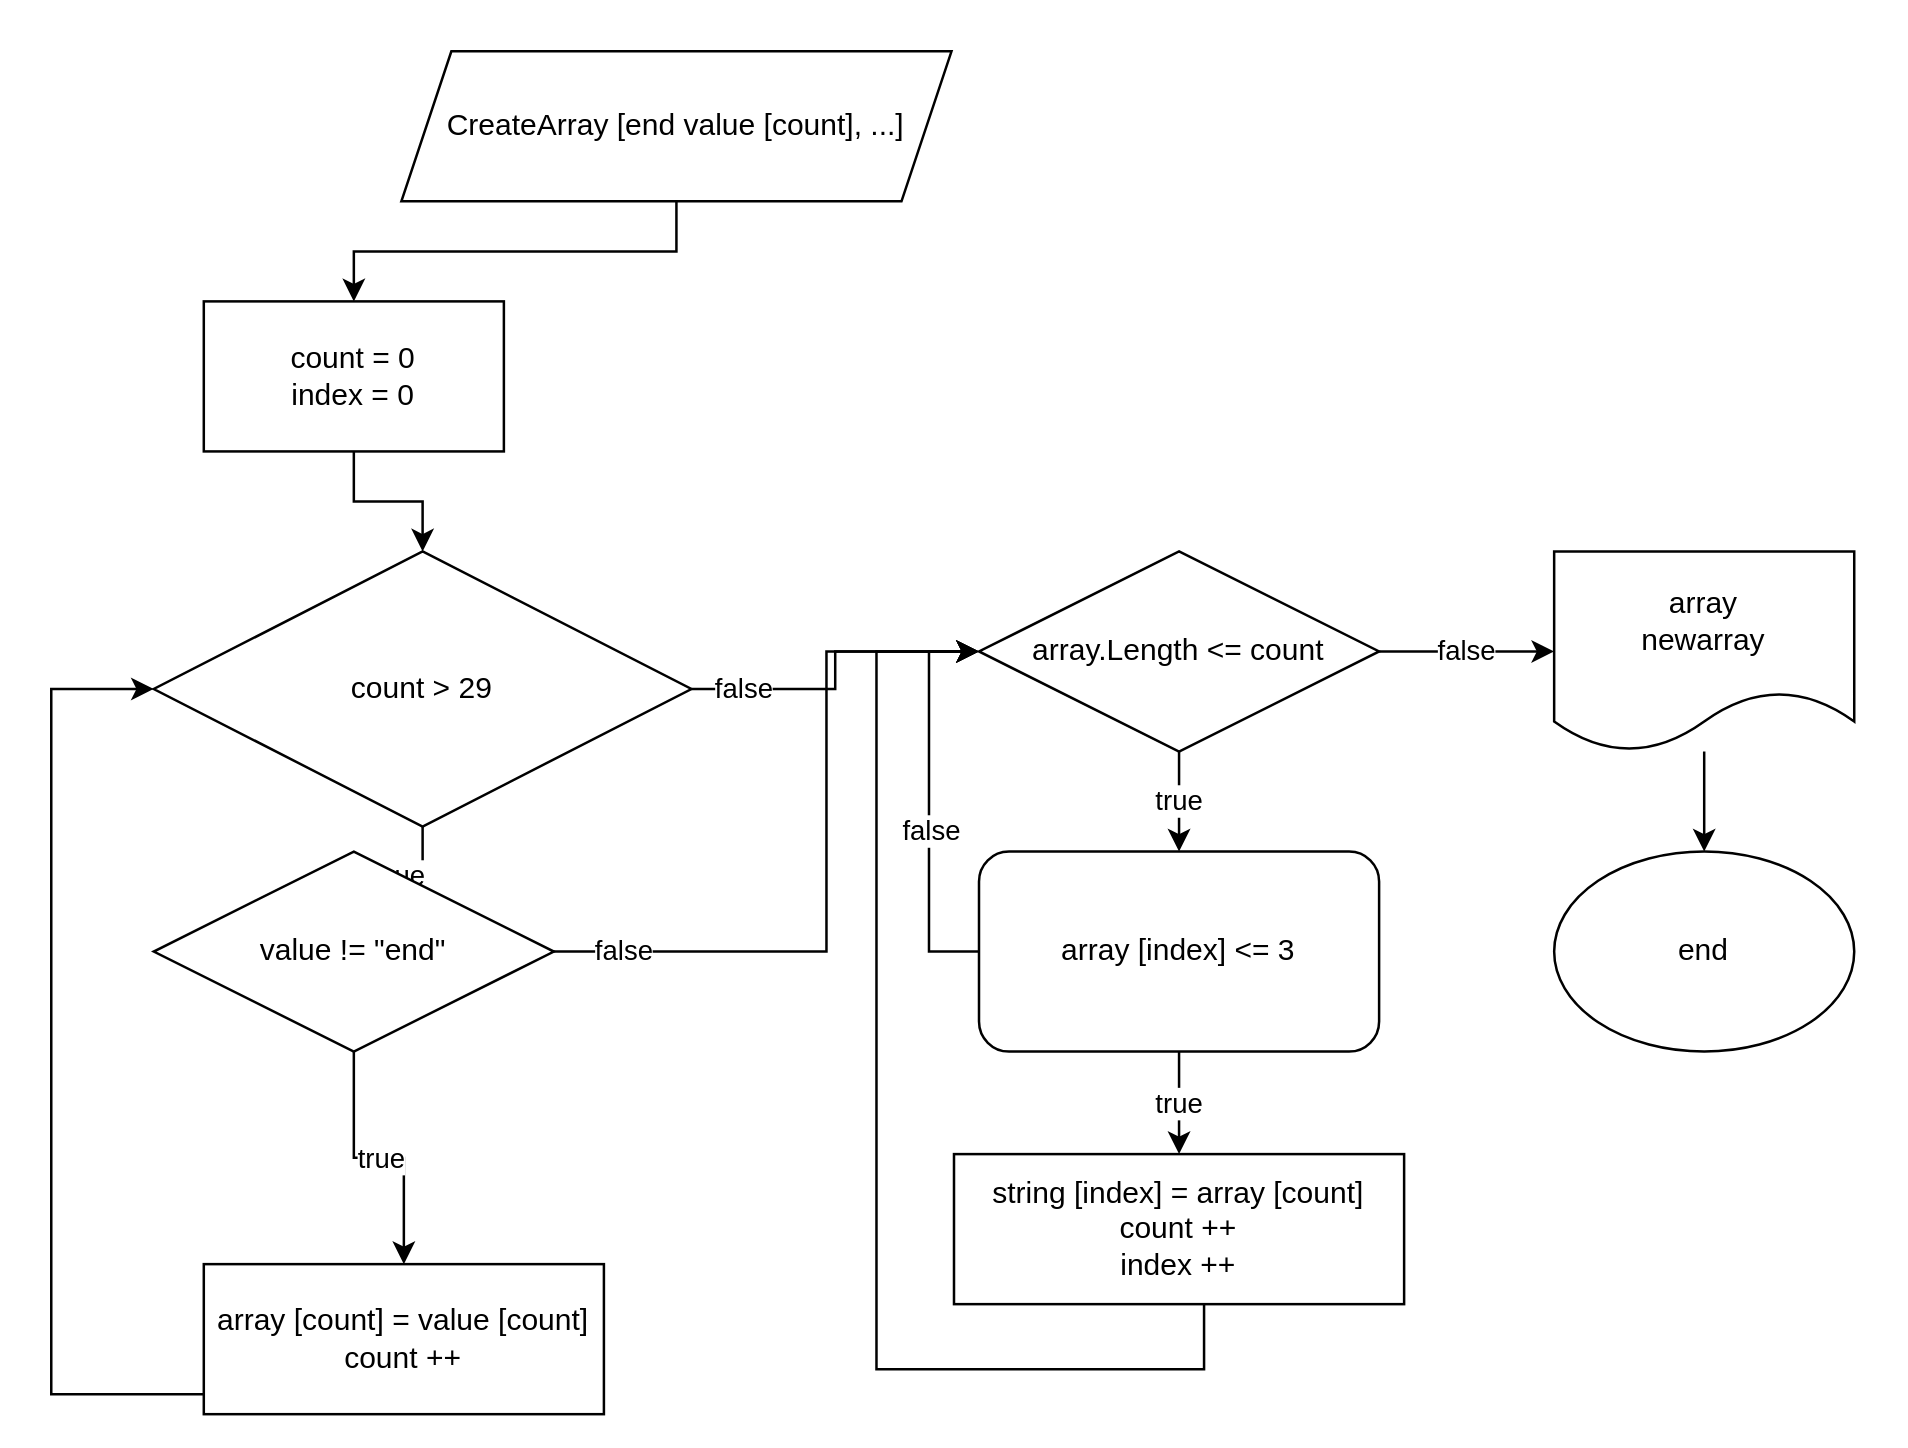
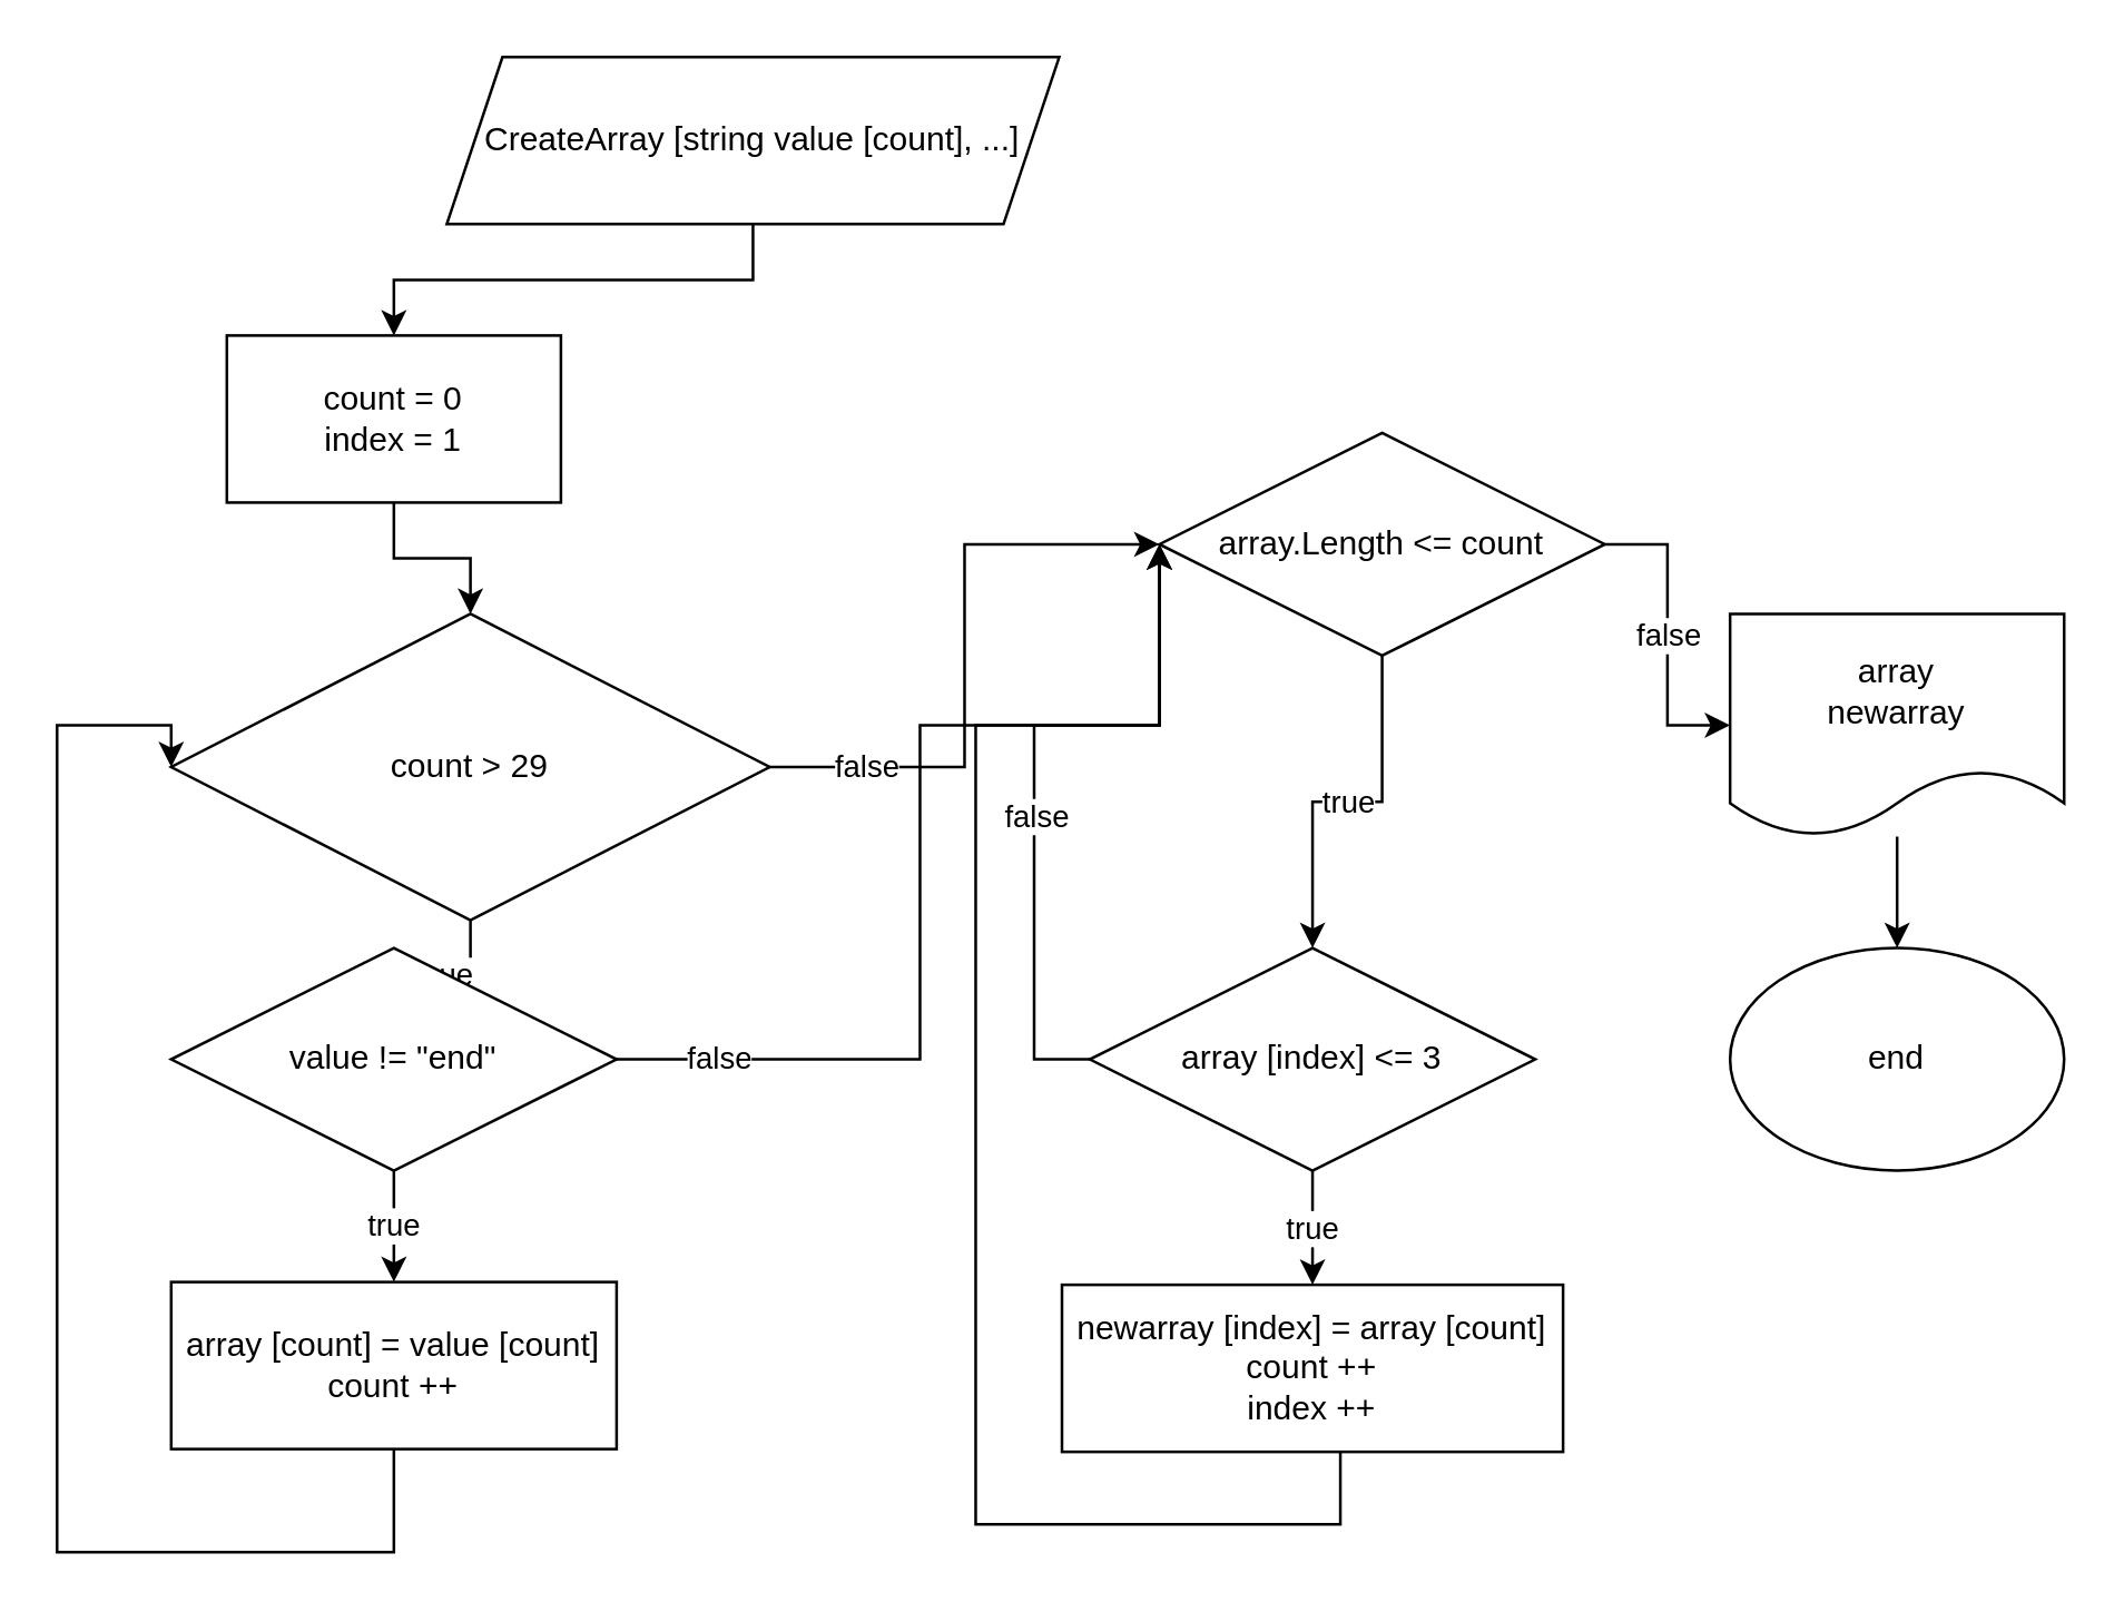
- <mxCell id="3" value="CreateArray [end value [count], ...]" style="shape=parallelogram;perimeter=parallelogramPerimeter;whiteSpace=wrap;html=1;fixedSize=1;" vertex="1" parent="1"><mxGeometry x="160" y="20" width="220" height="60" as="geometry" /></mxCell>
+ <mxCell id="3" value="CreateArray [string value [count], ...]" style="shape=parallelogram;perimeter=parallelogramPerimeter;whiteSpace=wrap;html=1;fixedSize=1;" vertex="1" parent="1"><mxGeometry x="160" y="20" width="220" height="60" as="geometry" /></mxCell>
- <mxCell id="11" value="count = 0&lt;br&gt;index = 0" style="whiteSpace=wrap;html=1;" vertex="1" parent="1"><mxGeometry x="81" y="120" width="120" height="60" as="geometry" /></mxCell>
+ <mxCell id="11" value="count = 0&lt;br&gt;index = 1" style="whiteSpace=wrap;html=1;" vertex="1" parent="1"><mxGeometry x="81" y="120" width="120" height="60" as="geometry" /></mxCell>
- <mxCell id="15" value="array.Length &amp;lt;= count" style="rhombus;whiteSpace=wrap;html=1;" vertex="1" parent="1"><mxGeometry x="391" y="220" width="160" height="80" as="geometry" /></mxCell>
+ <mxCell id="15" value="array.Length &amp;lt;= count" style="rhombus;whiteSpace=wrap;html=1;" vertex="1" parent="1"><mxGeometry x="416" y="155" width="160" height="80" as="geometry" /></mxCell>
- <mxCell id="18" value="array [index] &amp;lt;= 3" style="whiteSpace=wrap;html=1;rounded=1;" vertex="1" parent="1"><mxGeometry x="391" y="340" width="160" height="80" as="geometry" /></mxCell>
+ <mxCell id="18" value="array [index] &amp;lt;= 3" style="rhombus;whiteSpace=wrap;html=1;" vertex="1" parent="1"><mxGeometry x="391" y="340" width="160" height="80" as="geometry" /></mxCell>
- <mxCell id="21" value="string [index] = array [count]&lt;br&gt;count ++&lt;br&gt;index ++" style="whiteSpace=wrap;html=1;" vertex="1" parent="1"><mxGeometry x="381" y="461" width="180" height="60" as="geometry" /></mxCell>
+ <mxCell id="21" value="newarray [index] = array [count]&lt;br&gt;count ++&lt;br&gt;index ++" style="whiteSpace=wrap;html=1;" vertex="1" parent="1"><mxGeometry x="381" y="461" width="180" height="60" as="geometry" /></mxCell>
- <mxCell id="13" value="array [count] = value [count]&lt;br&gt;count ++" style="whiteSpace=wrap;html=1;" vertex="1" parent="1"><mxGeometry x="81" y="505" width="160" height="60" as="geometry" /></mxCell>
+ <mxCell id="13" value="array [count] = value [count]&lt;br&gt;count ++" style="whiteSpace=wrap;html=1;" vertex="1" parent="1"><mxGeometry x="61" y="460" width="160" height="60" as="geometry" /></mxCell>
